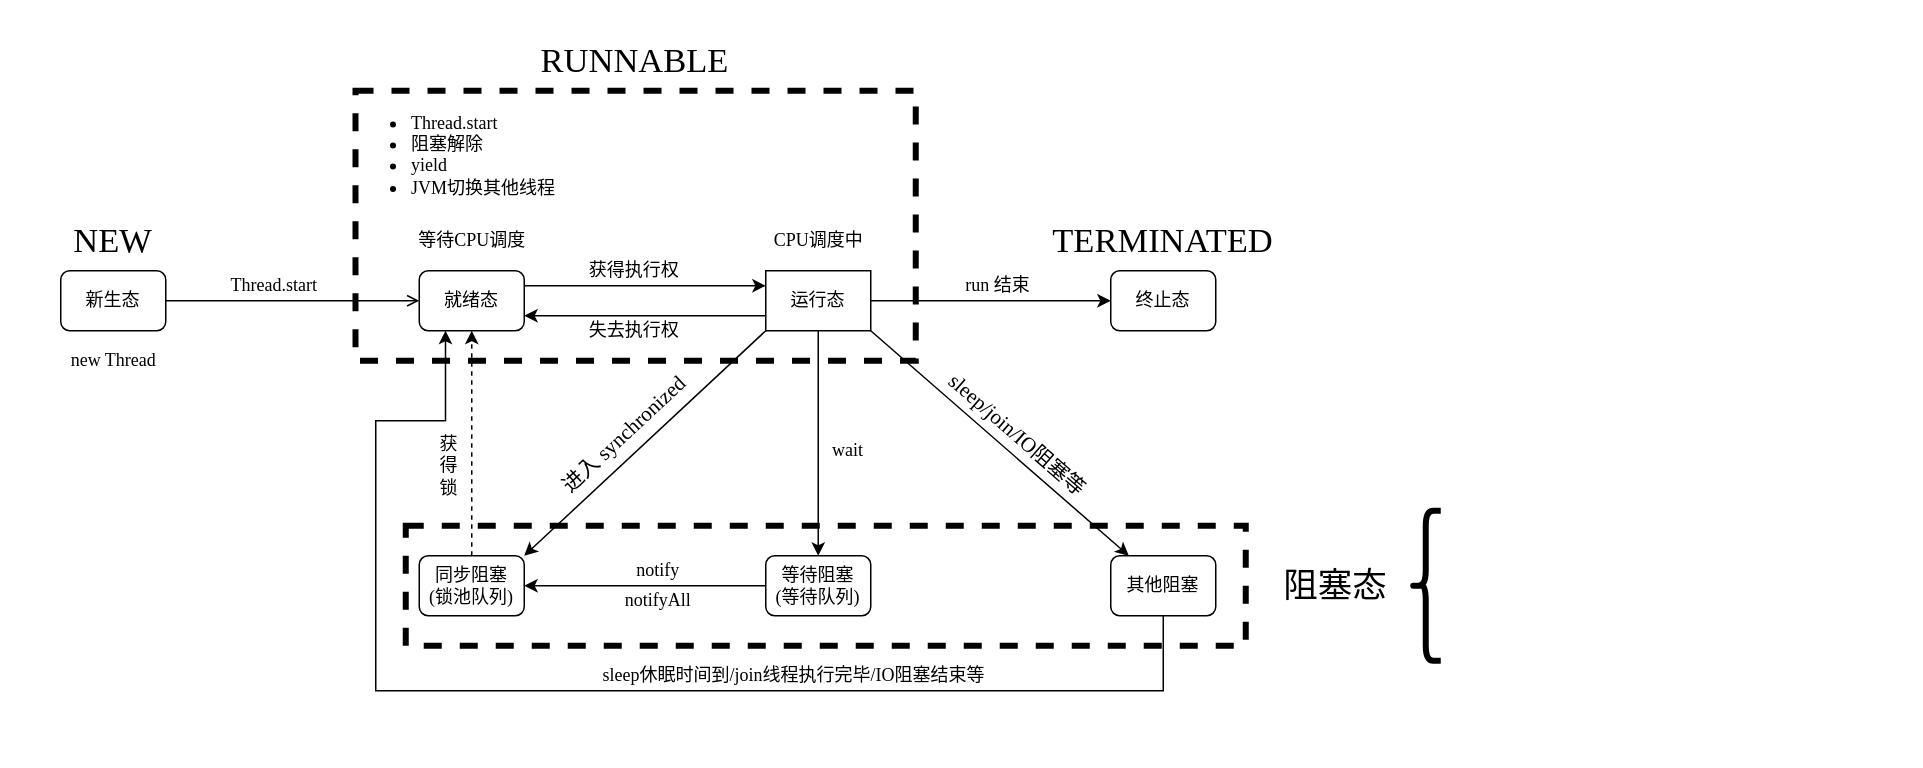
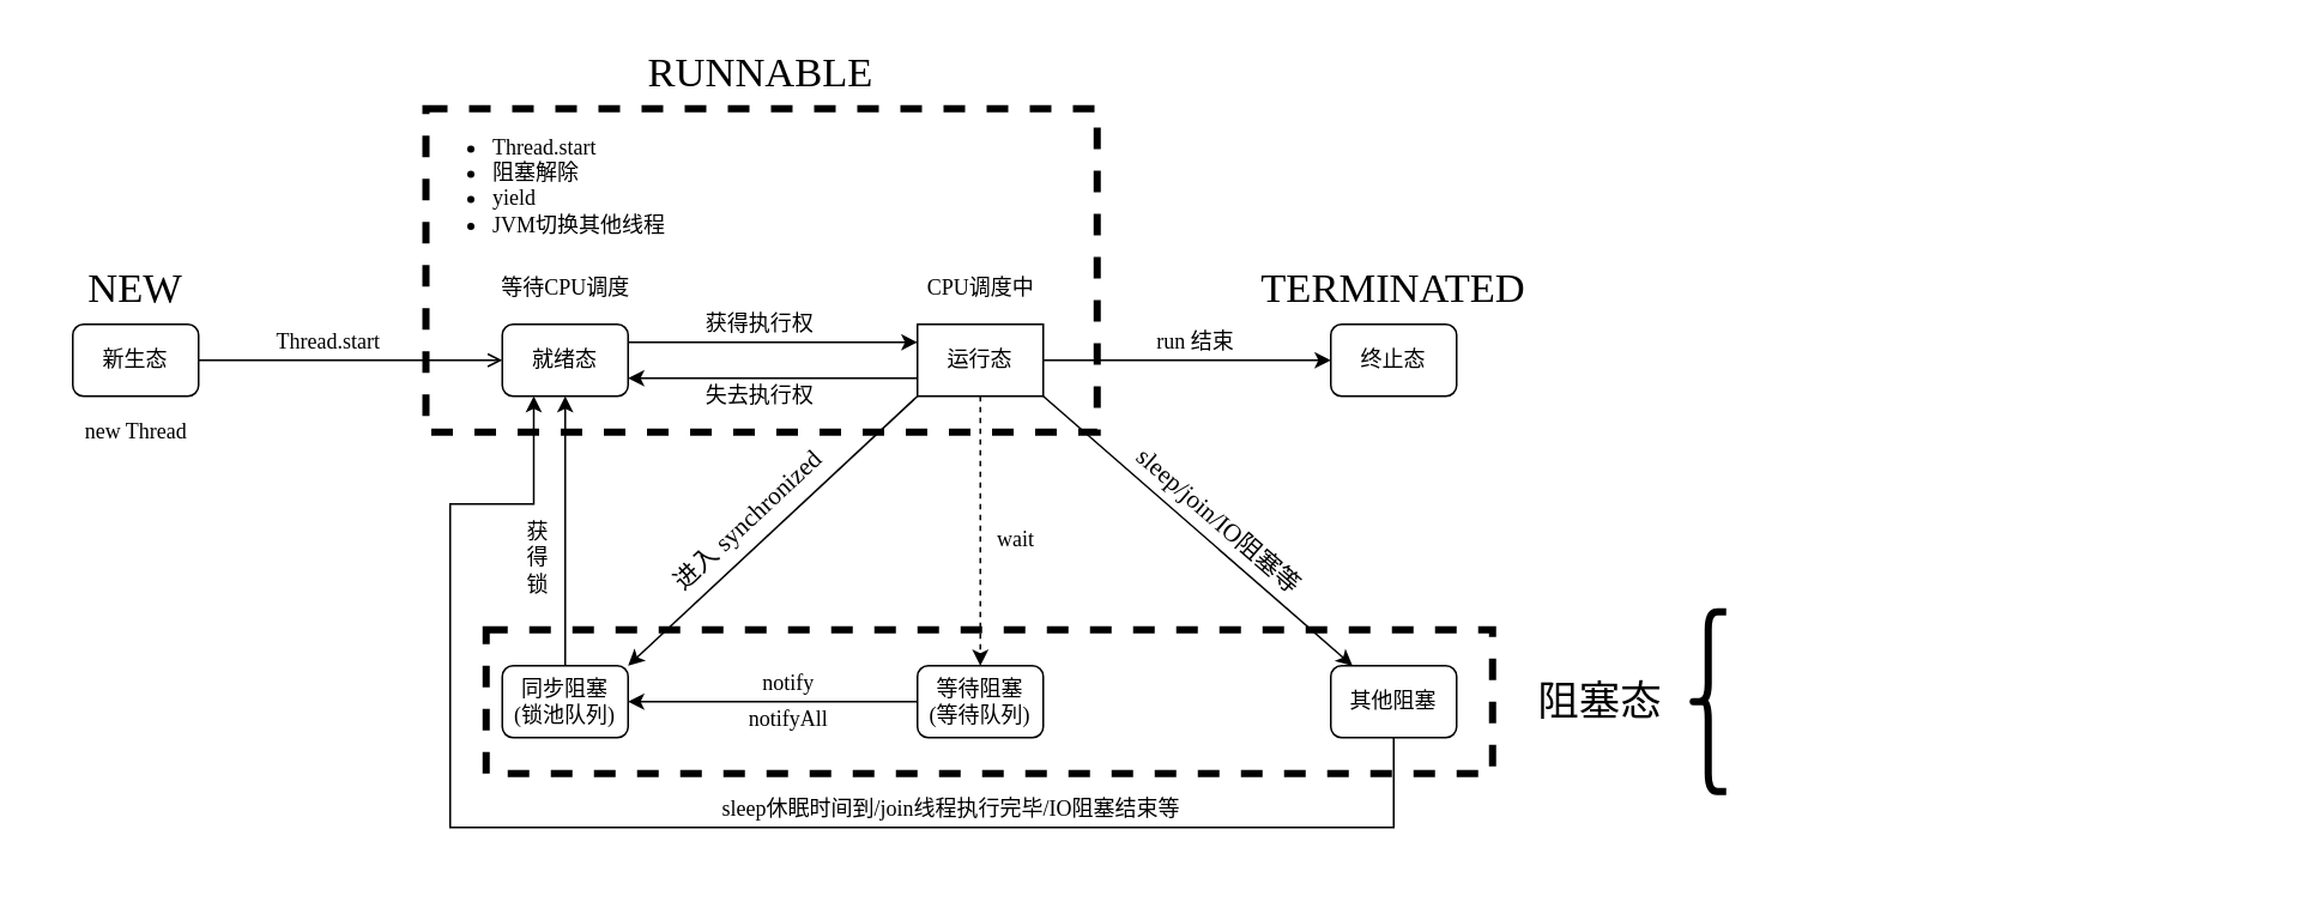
- <mxCell id="13" style="edgeStyle=orthogonalEdgeStyle;rounded=0;orthogonalLoop=1;jettySize=auto;html=1;exitX=0.5;exitY=1;exitDx=0;exitDy=0;entryX=0.5;entryY=0;entryDx=0;entryDy=0;" edge="1" parent="1" source="16" target="18"><mxGeometry relative="1" as="geometry" /></mxCell>
+ <mxCell id="13" style="edgeStyle=orthogonalEdgeStyle;rounded=0;orthogonalLoop=1;jettySize=auto;html=1;exitX=0.5;exitY=1;exitDx=0;exitDy=0;entryX=0.5;entryY=0;entryDx=0;entryDy=0;dashed=1;" edge="1" parent="1" source="16" target="18"><mxGeometry relative="1" as="geometry" /></mxCell>
- <mxCell id="19" style="edgeStyle=orthogonalEdgeStyle;rounded=0;orthogonalLoop=1;jettySize=auto;html=1;exitX=0.5;exitY=0;exitDx=0;exitDy=0;entryX=0.5;entryY=1;entryDx=0;entryDy=0;dashed=1;" edge="1" parent="1" source="20" target="8"><mxGeometry relative="1" as="geometry" /></mxCell>
+ <mxCell id="19" style="edgeStyle=orthogonalEdgeStyle;rounded=0;orthogonalLoop=1;jettySize=auto;html=1;exitX=0.5;exitY=0;exitDx=0;exitDy=0;entryX=0.5;entryY=1;entryDx=0;entryDy=0;" edge="1" parent="1" source="20" target="8"><mxGeometry relative="1" as="geometry" /></mxCell>
